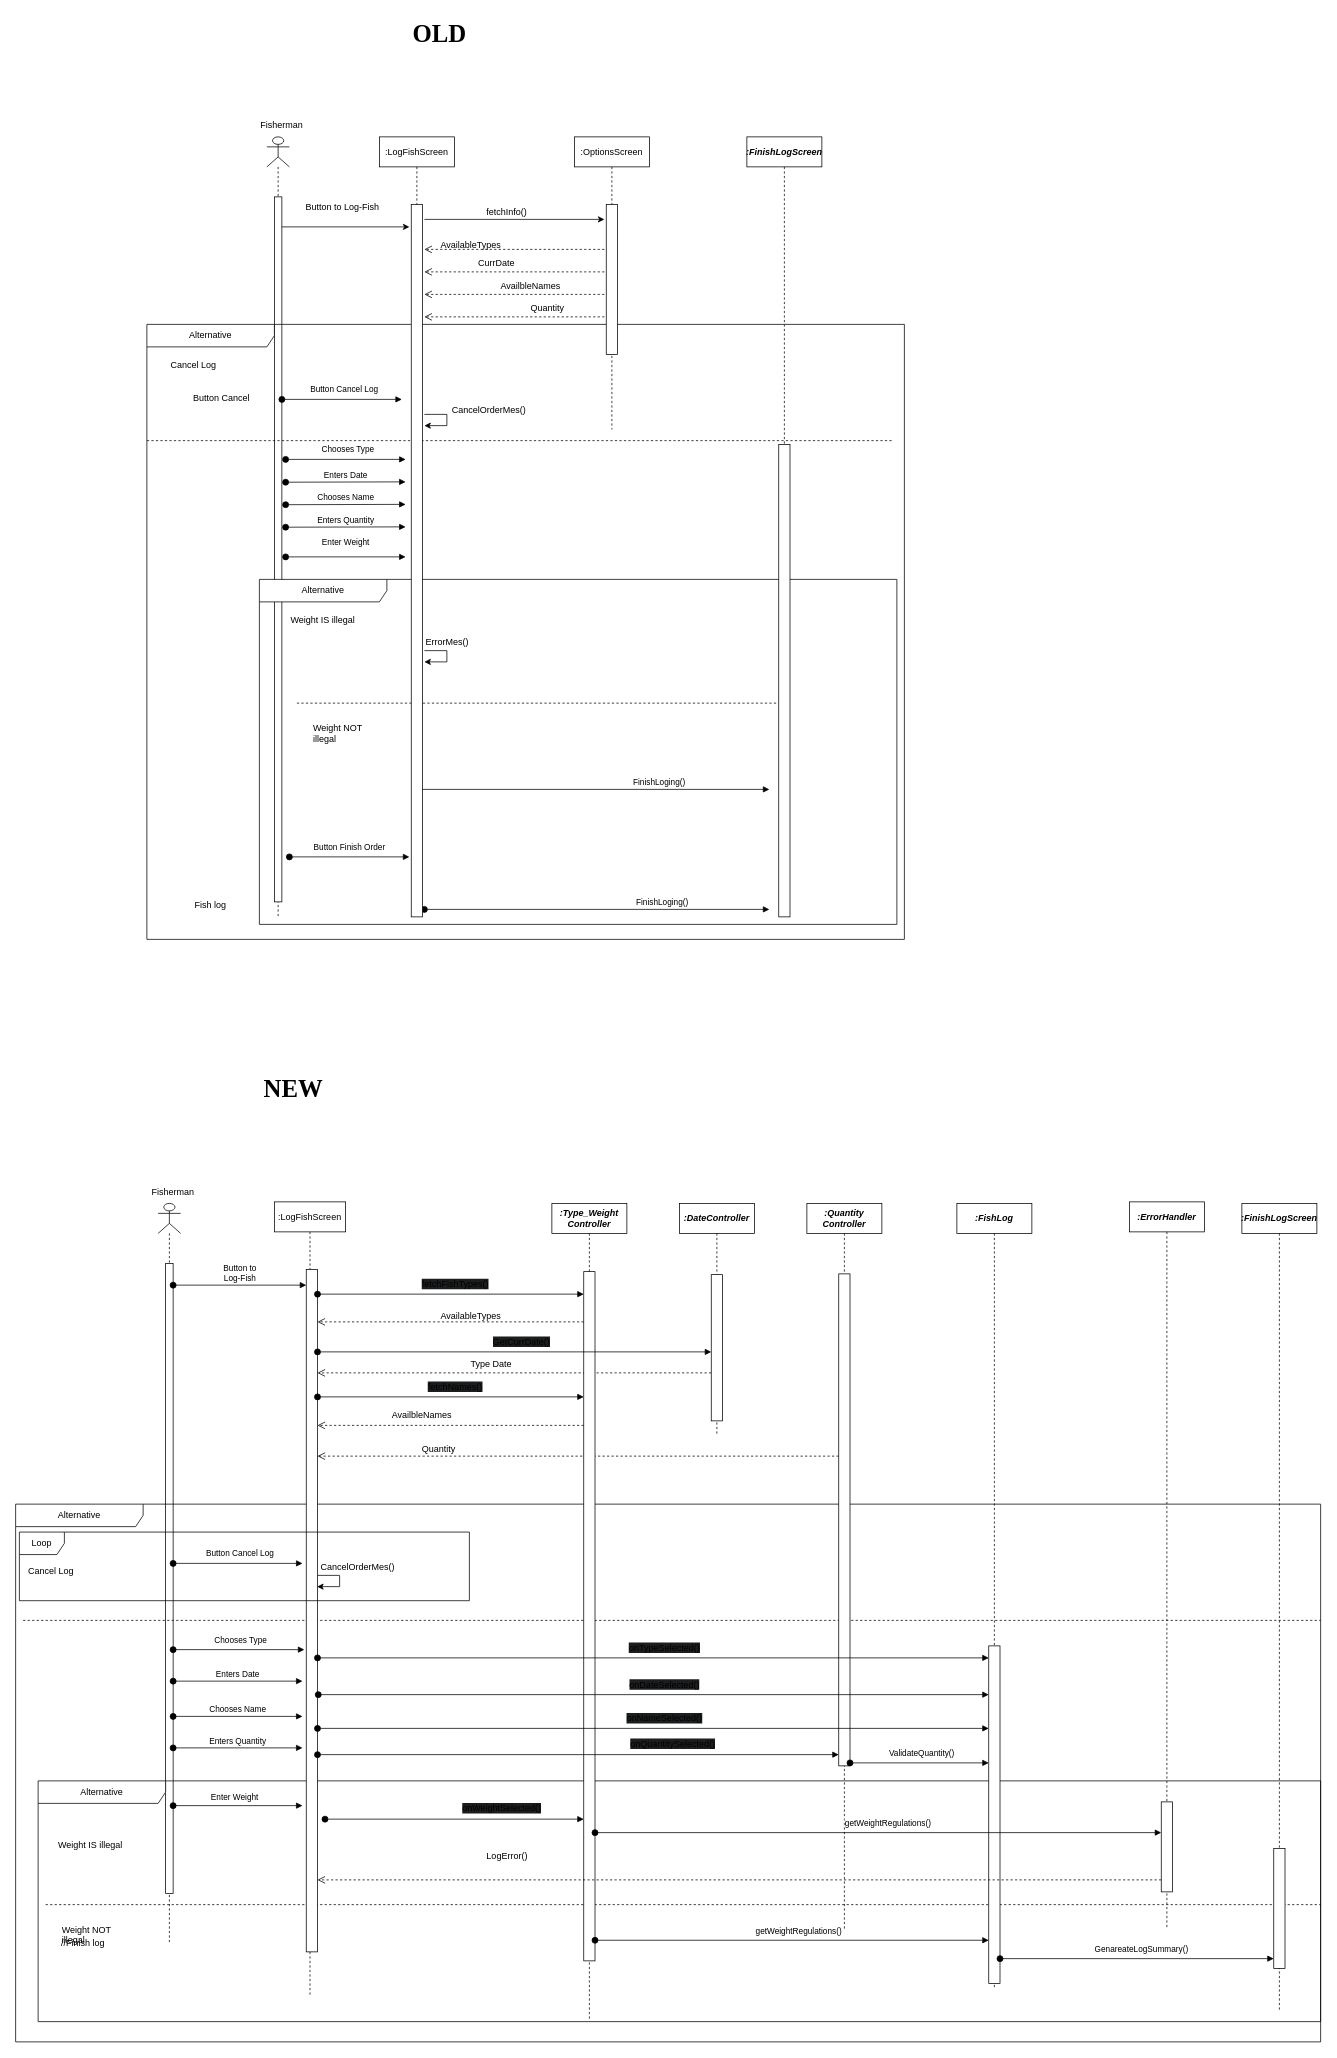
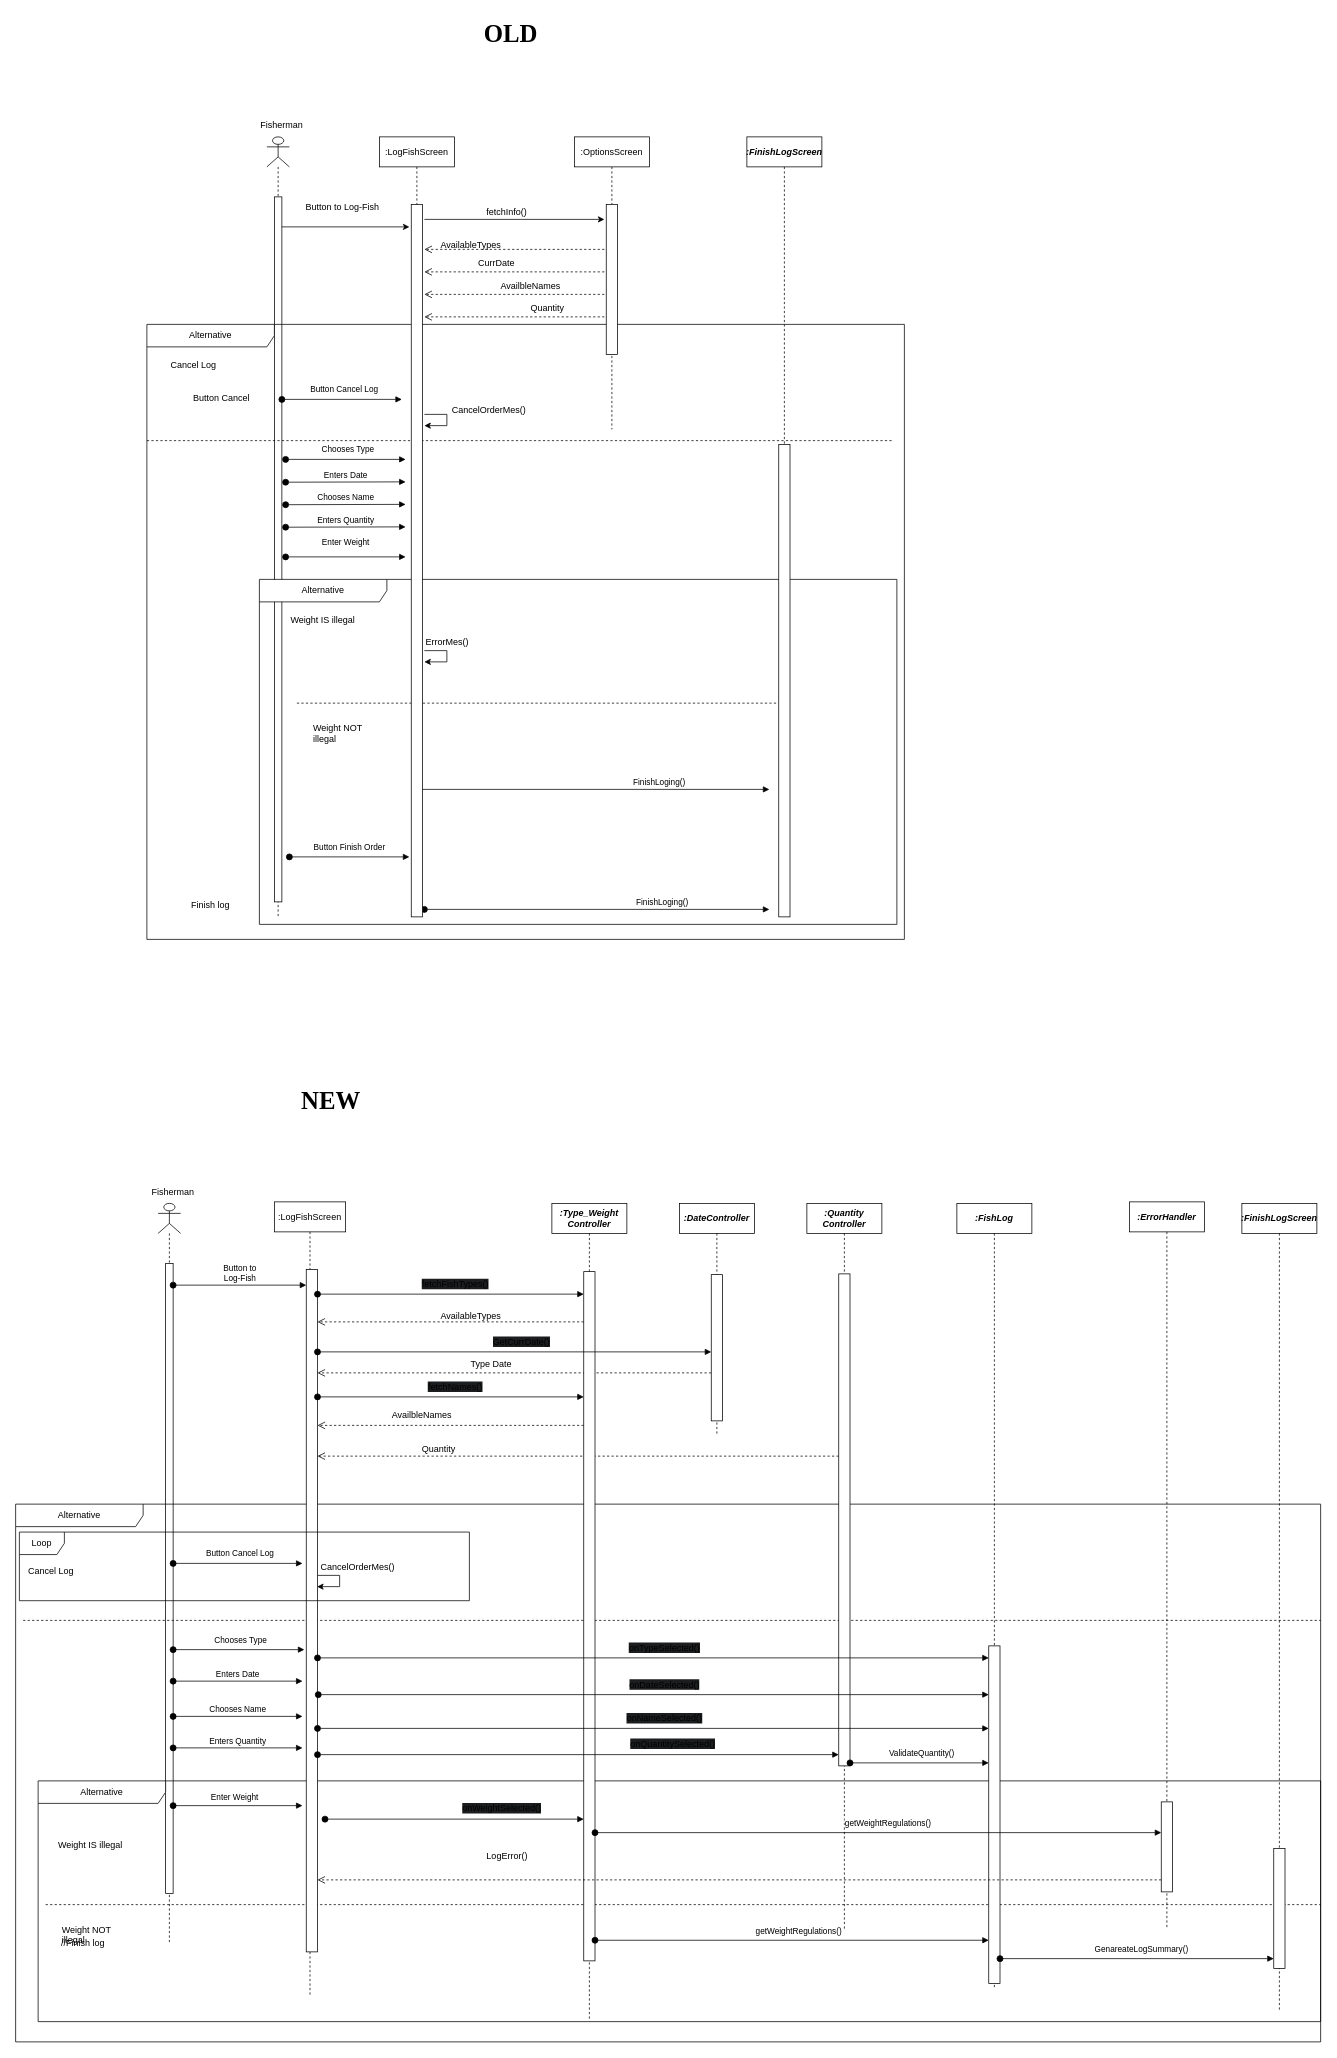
- <mxCell id="44" value="&lt;b&gt;&lt;font style=&quot;font-size: 33px;&quot; face=&quot;Verdana&quot;&gt;OLD&lt;/font&gt;&lt;/b&gt;" style="text;html=1;align=center;verticalAlign=middle;resizable=0;points=[];autosize=1;strokeColor=none;fillColor=none;" vertex="1" parent="1"><mxGeometry x="535" y="20" width="100" height="50" as="geometry" /></mxCell>
+ <mxCell id="44" value="&lt;b&gt;&lt;font style=&quot;font-size: 33px;&quot; face=&quot;Verdana&quot;&gt;OLD&lt;/font&gt;&lt;/b&gt;" style="text;html=1;align=center;verticalAlign=middle;resizable=0;points=[];autosize=1;strokeColor=none;fillColor=none;" vertex="1" parent="1"><mxGeometry x="630" y="20" width="100" height="50" as="geometry" /></mxCell>
- <mxCell id="24" value="Fish log" style="text;html=1;align=center;verticalAlign=middle;whiteSpace=wrap;rounded=0;" parent="21" vertex="1"><mxGeometry x="50" y="760" width="70" height="30" as="geometry" /></mxCell>
+ <mxCell id="24" value="Finish log" style="text;html=1;align=center;verticalAlign=middle;whiteSpace=wrap;rounded=0;" parent="21" vertex="1"><mxGeometry x="50" y="760" width="70" height="30" as="geometry" /></mxCell>
- <mxCell id="73" value="&lt;b&gt;&lt;font style=&quot;font-size: 33px;&quot; face=&quot;Verdana&quot;&gt;NEW&lt;/font&gt;&lt;/b&gt;" style="text;html=1;align=center;verticalAlign=middle;resizable=0;points=[];autosize=1;strokeColor=none;fillColor=none;" vertex="1" parent="1"><mxGeometry x="335" y="1427" width="110" height="50" as="geometry" /></mxCell>
+ <mxCell id="73" value="&lt;b&gt;&lt;font style=&quot;font-size: 33px;&quot; face=&quot;Verdana&quot;&gt;NEW&lt;/font&gt;&lt;/b&gt;" style="text;html=1;align=center;verticalAlign=middle;resizable=0;points=[];autosize=1;strokeColor=none;fillColor=none;" vertex="1" parent="1"><mxGeometry x="385" y="1442" width="110" height="50" as="geometry" /></mxCell>
